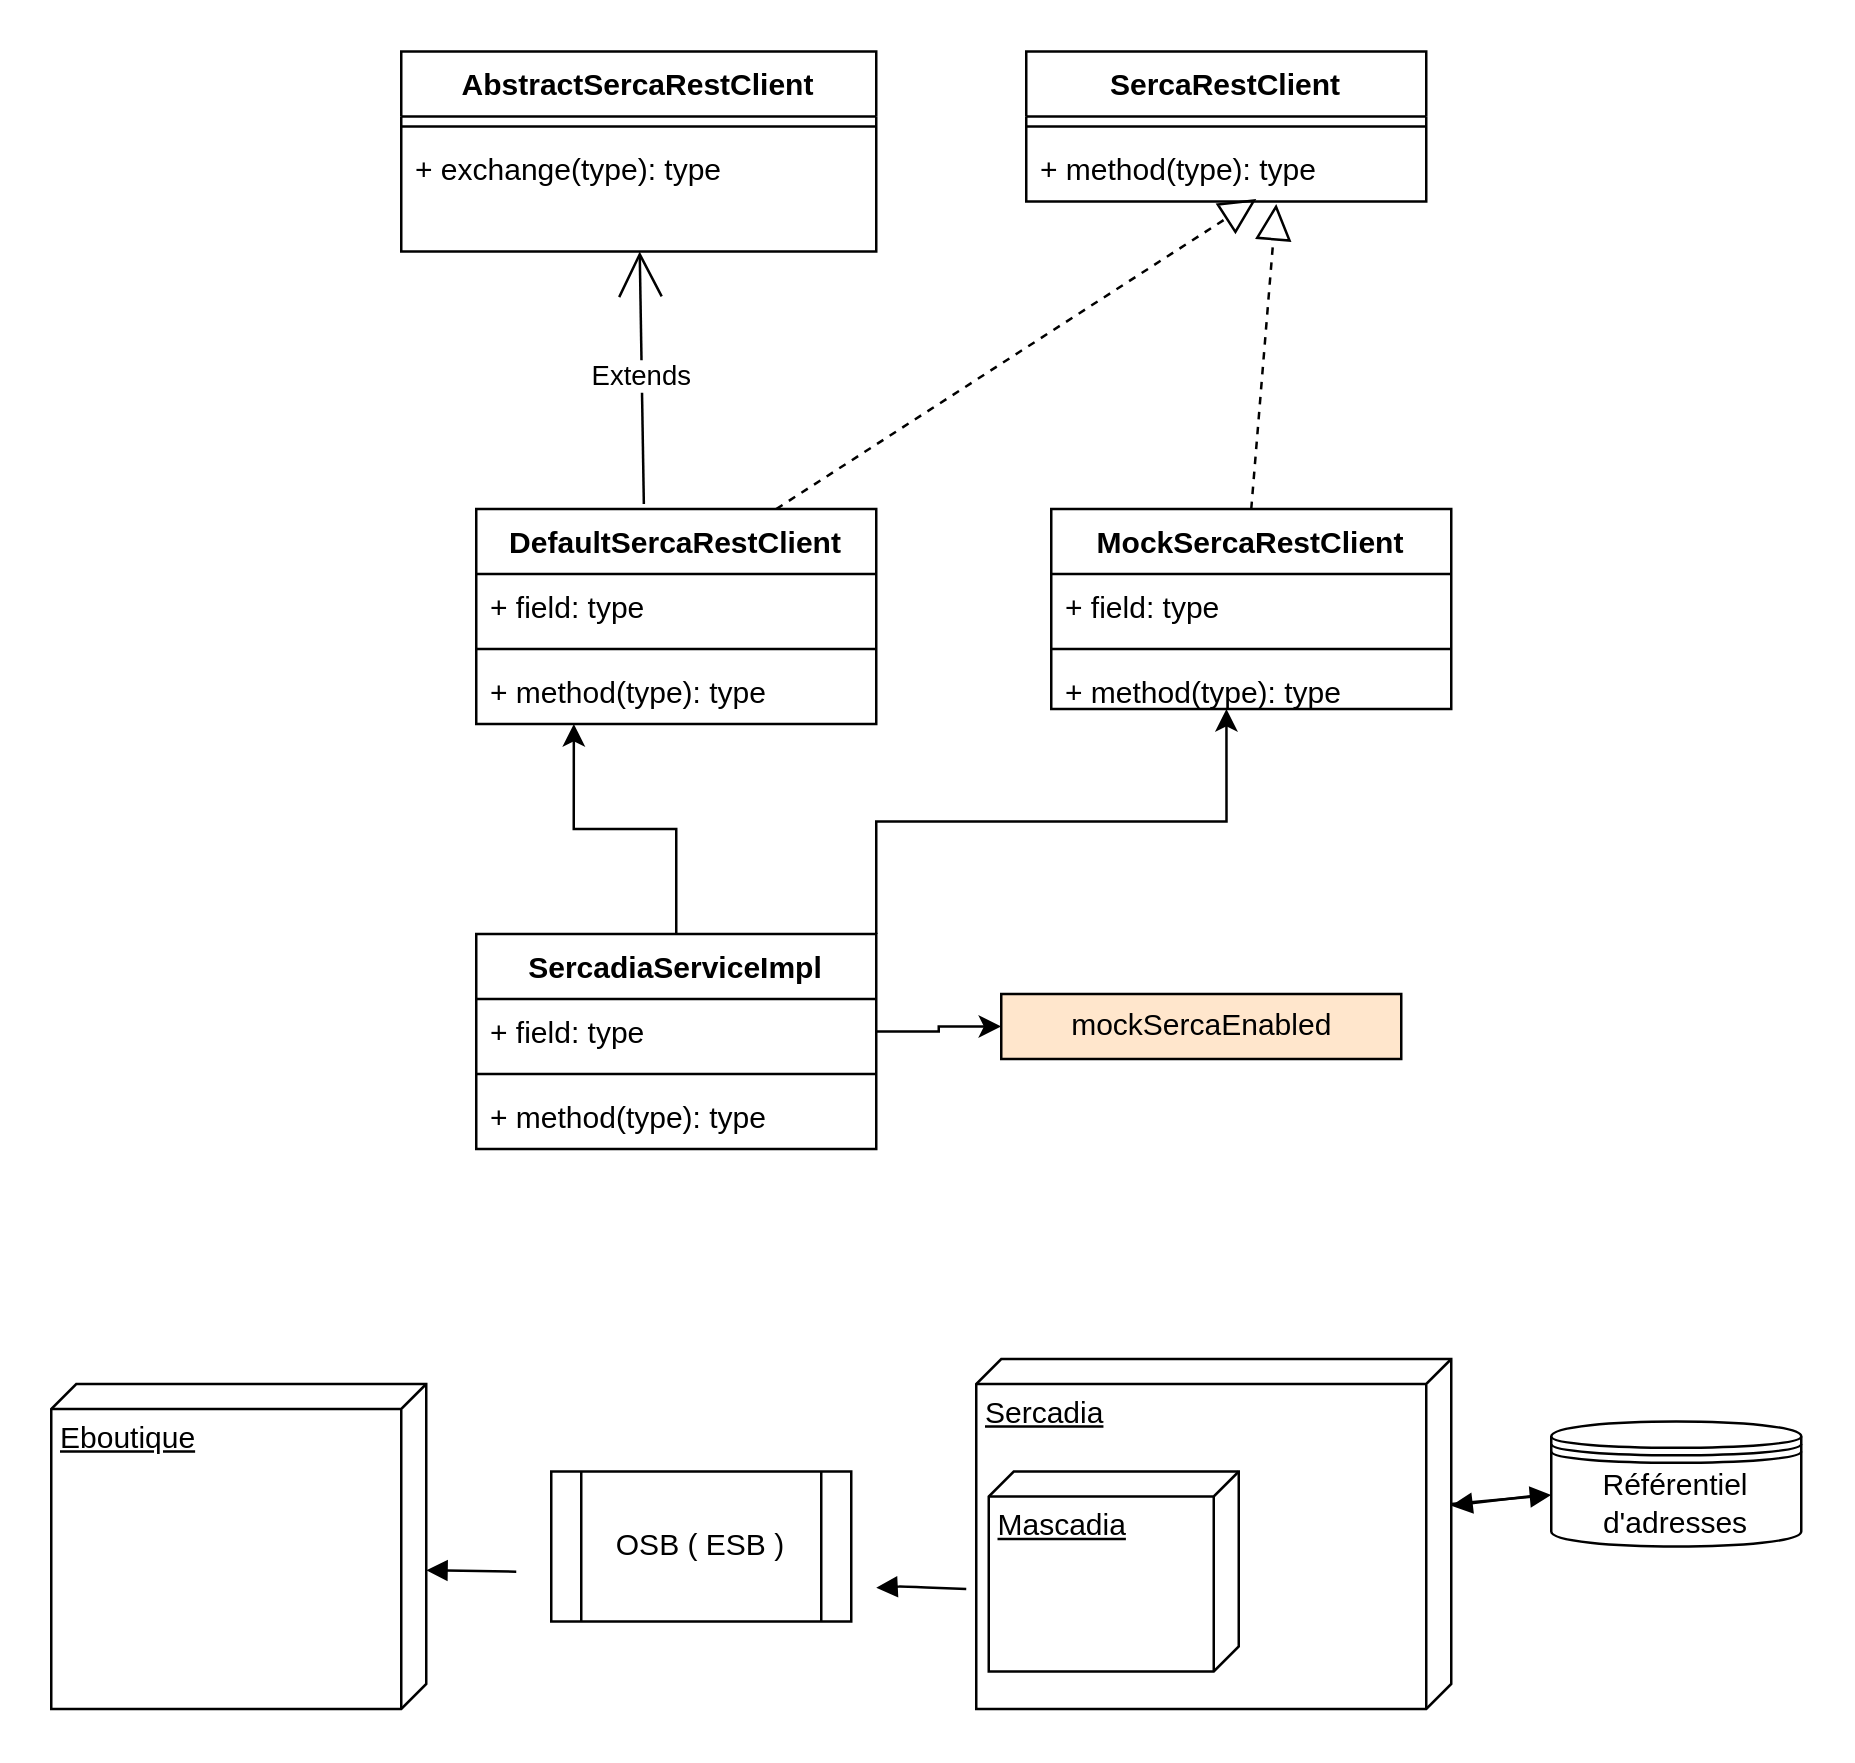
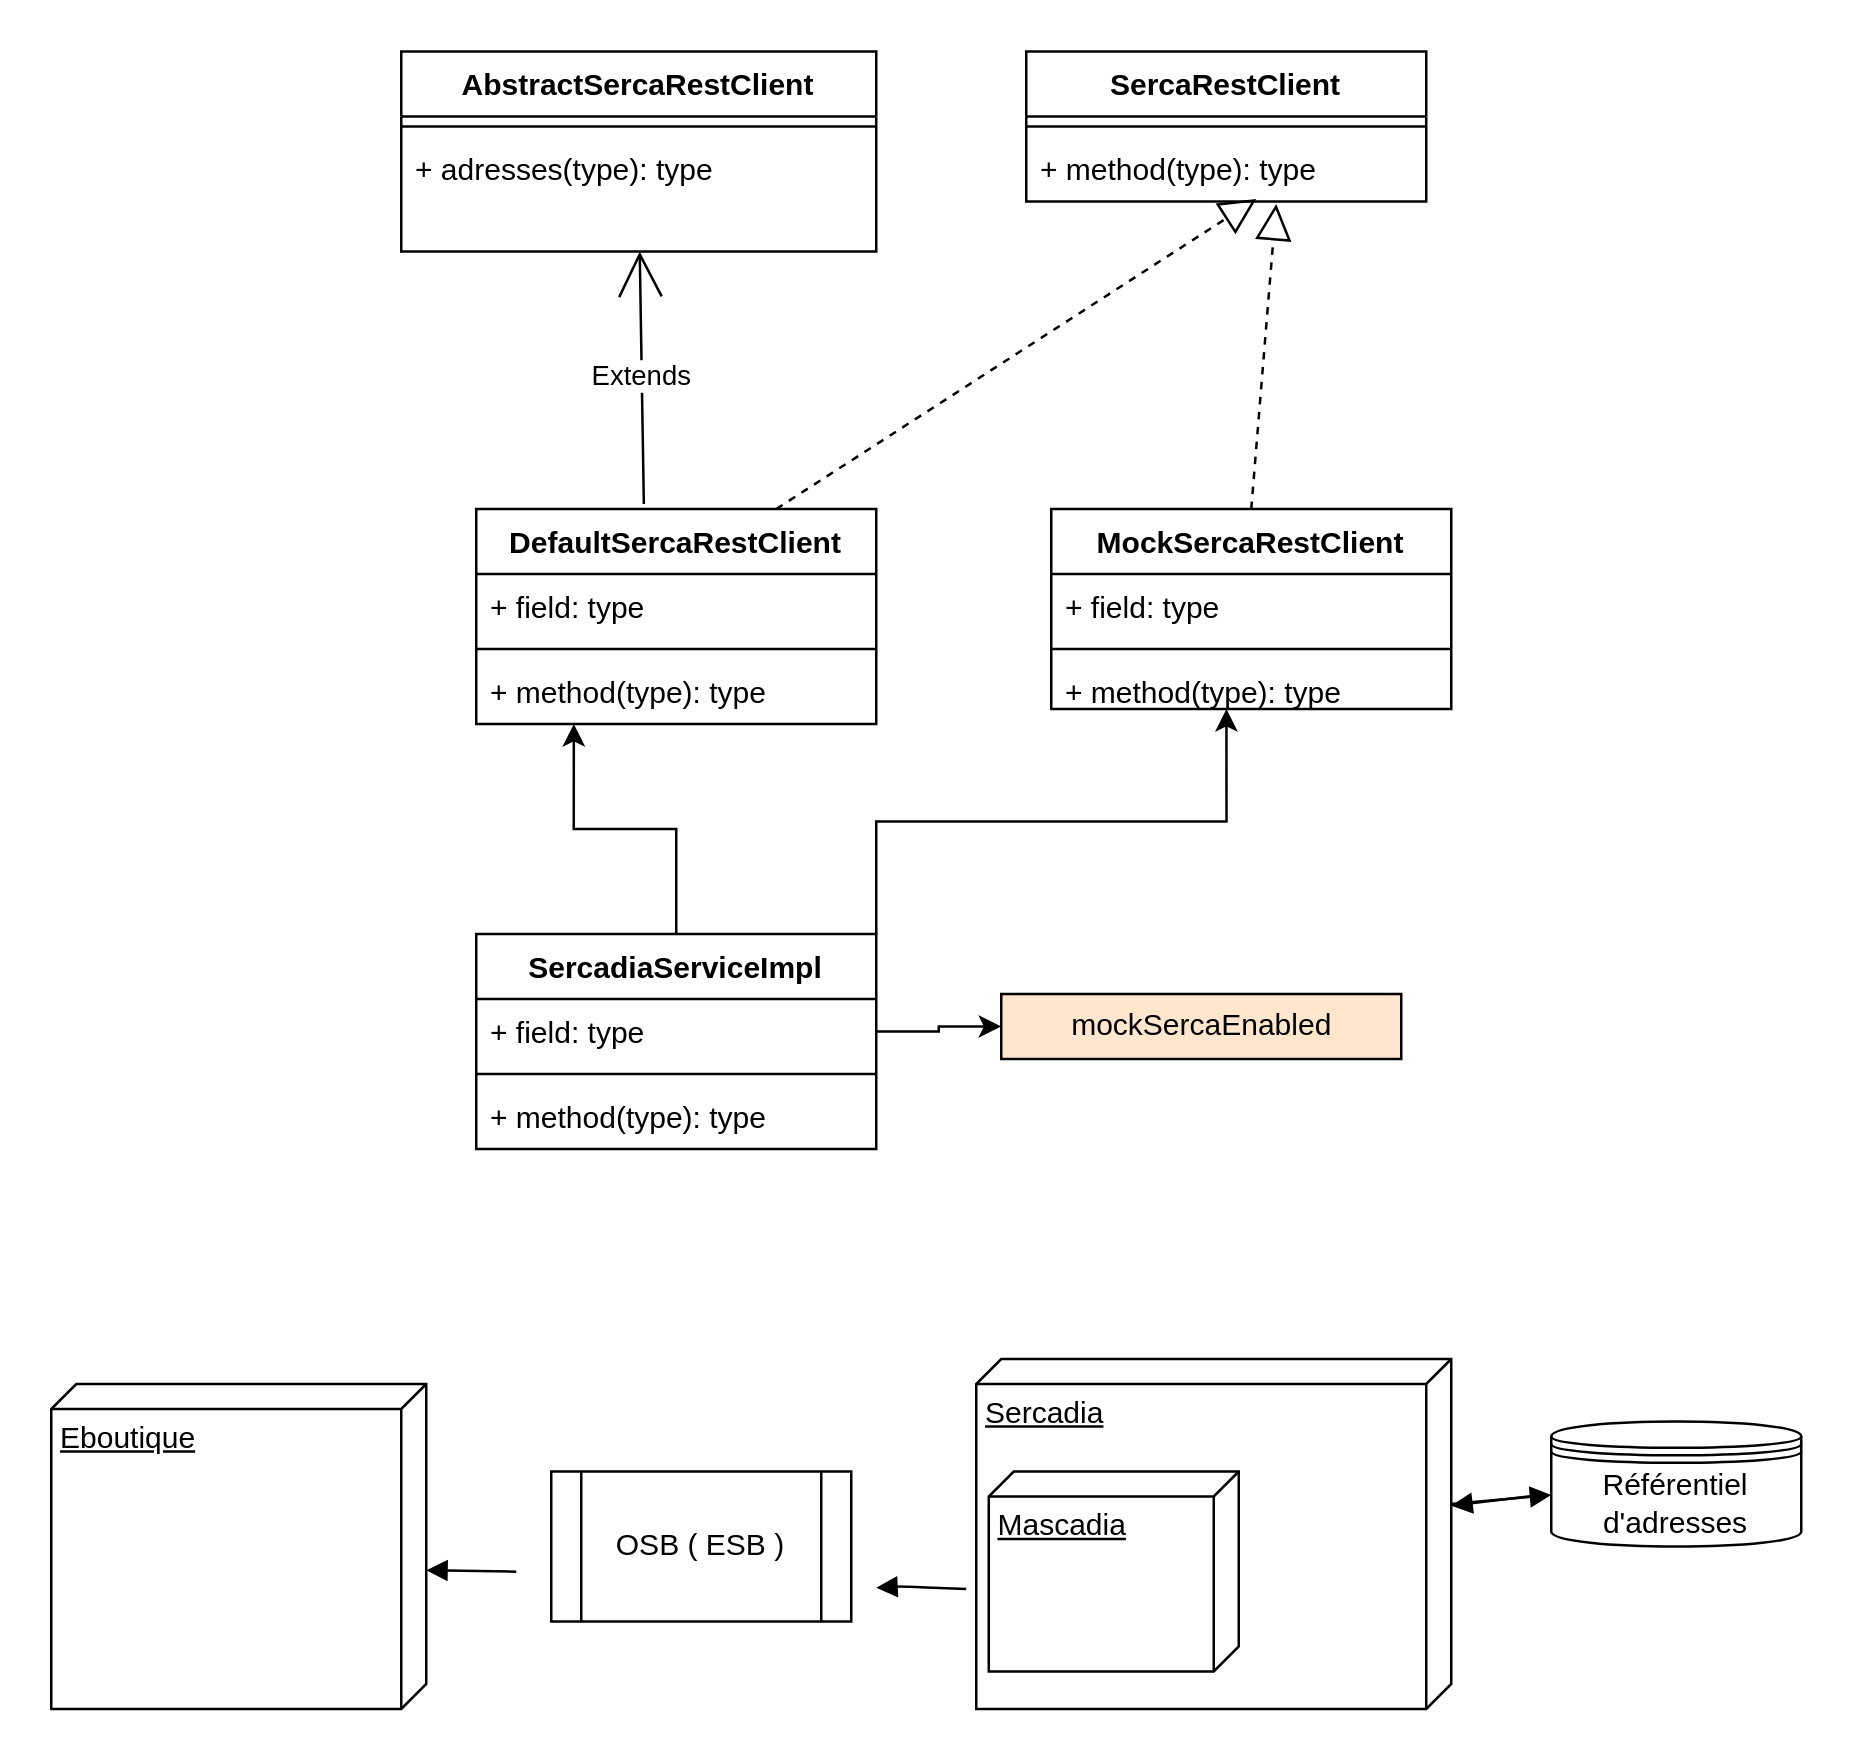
- <mxCell id="26" value="+ exchange(type): type" style="text;strokeColor=none;fillColor=none;align=left;verticalAlign=top;spacingLeft=4;spacingRight=4;overflow=hidden;rotatable=0;points=[[0,0.5],[1,0.5]];portConstraint=eastwest;" parent="24" vertex="1"><mxGeometry y="34" width="190" height="46" as="geometry" /></mxCell>
+ <mxCell id="26" value="+ adresses(type): type" style="text;strokeColor=none;fillColor=none;align=left;verticalAlign=top;spacingLeft=4;spacingRight=4;overflow=hidden;rotatable=0;points=[[0,0.5],[1,0.5]];portConstraint=eastwest;" parent="24" vertex="1"><mxGeometry y="34" width="190" height="46" as="geometry" /></mxCell>
